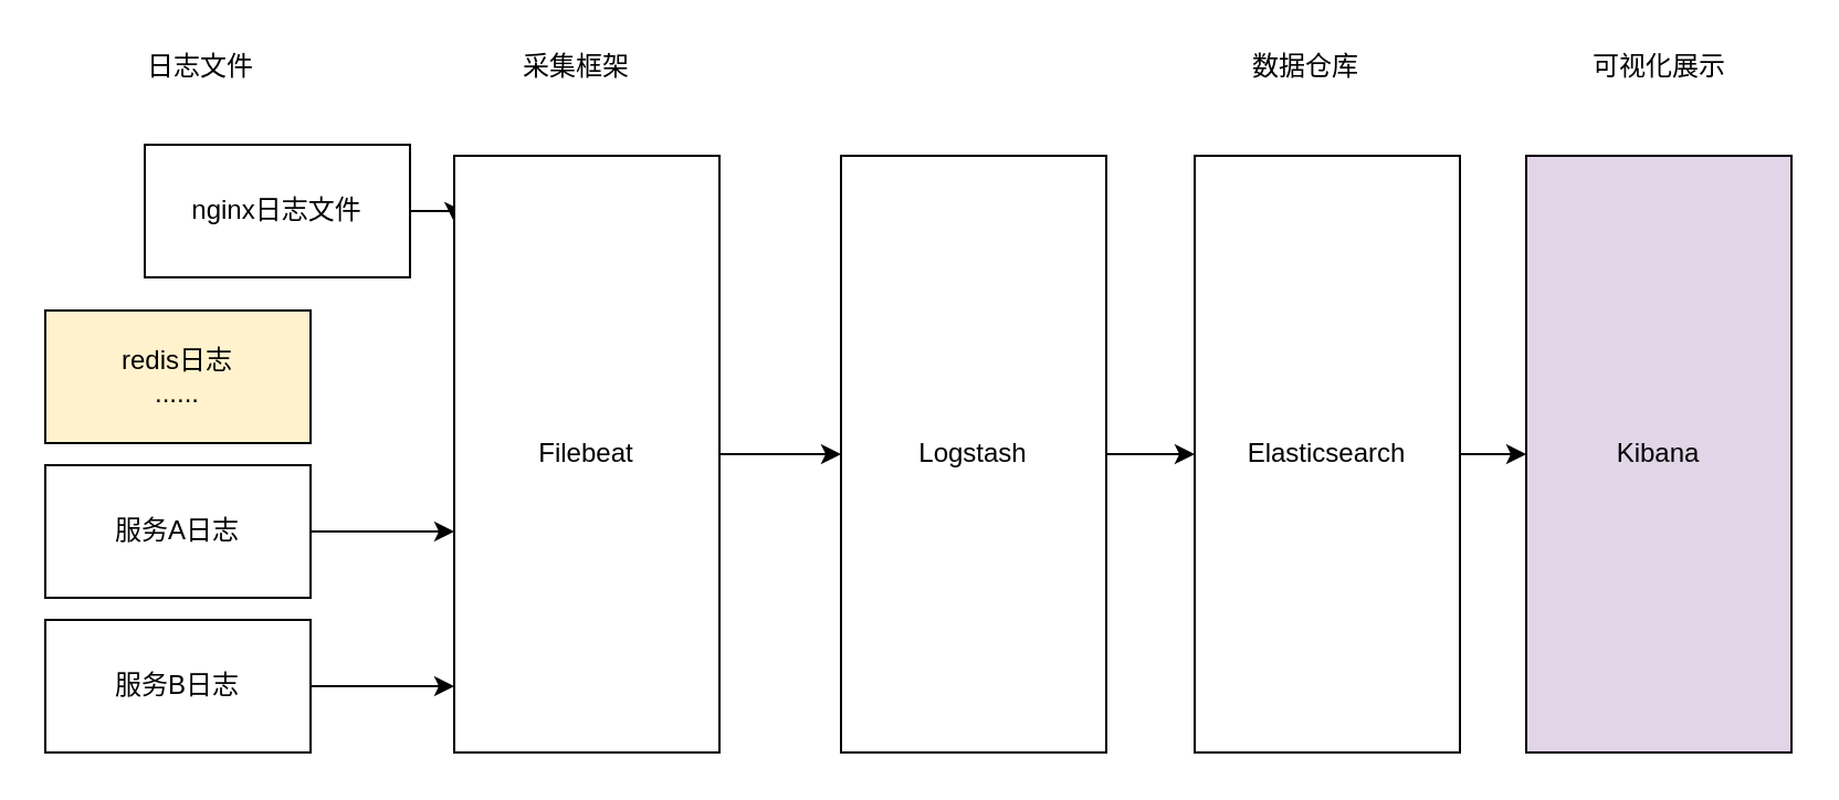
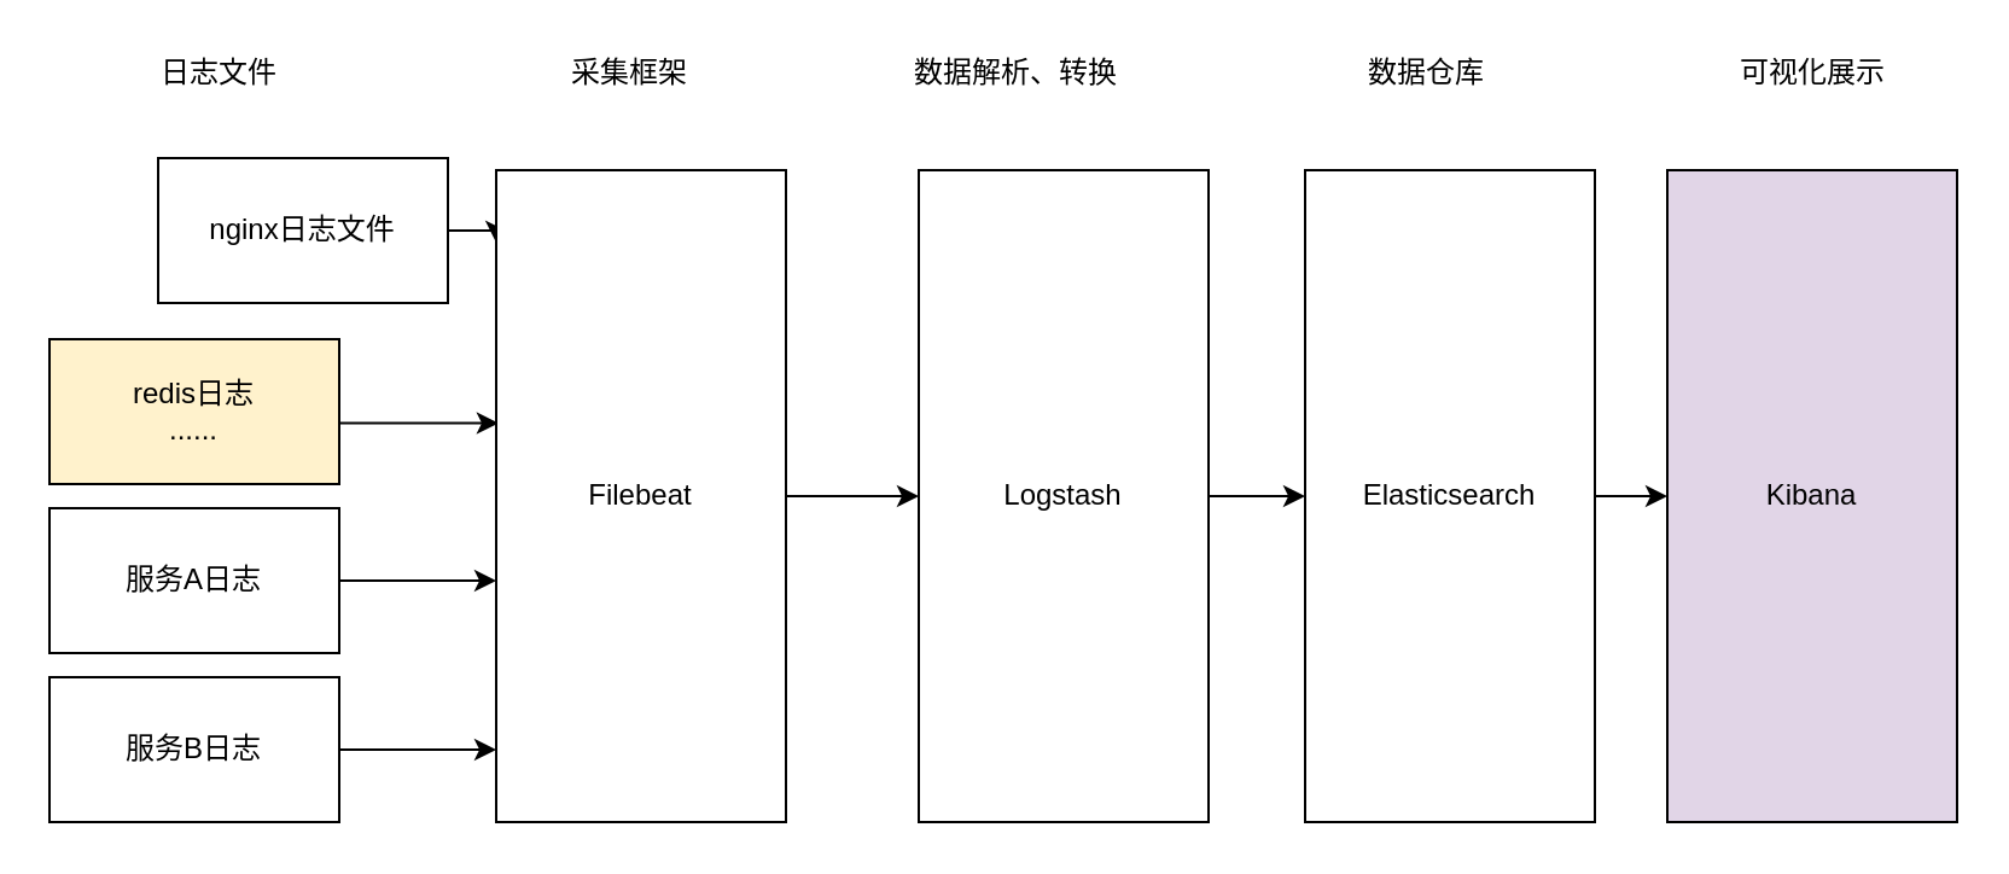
+ <mxCell id="21" value="数据解析、转换" style="text;html=1;align=center;verticalAlign=middle;resizable=0;points=[];autosize=1;strokeColor=none;" vertex="1" parent="1"><mxGeometry x="370" y="20" width="100" height="20" as="geometry" /></mxCell>
+ <mxCell id="8" style="edgeStyle=orthogonalEdgeStyle;rounded=0;orthogonalLoop=1;jettySize=auto;html=1;entryX=0.008;entryY=0.388;entryDx=0;entryDy=0;entryPerimeter=0;" edge="1" parent="1" source="9" target="11"><mxGeometry relative="1" as="geometry"><Array as="points"><mxPoint x="140" y="175" /><mxPoint x="140" y="175" /></Array></mxGeometry></mxCell>
